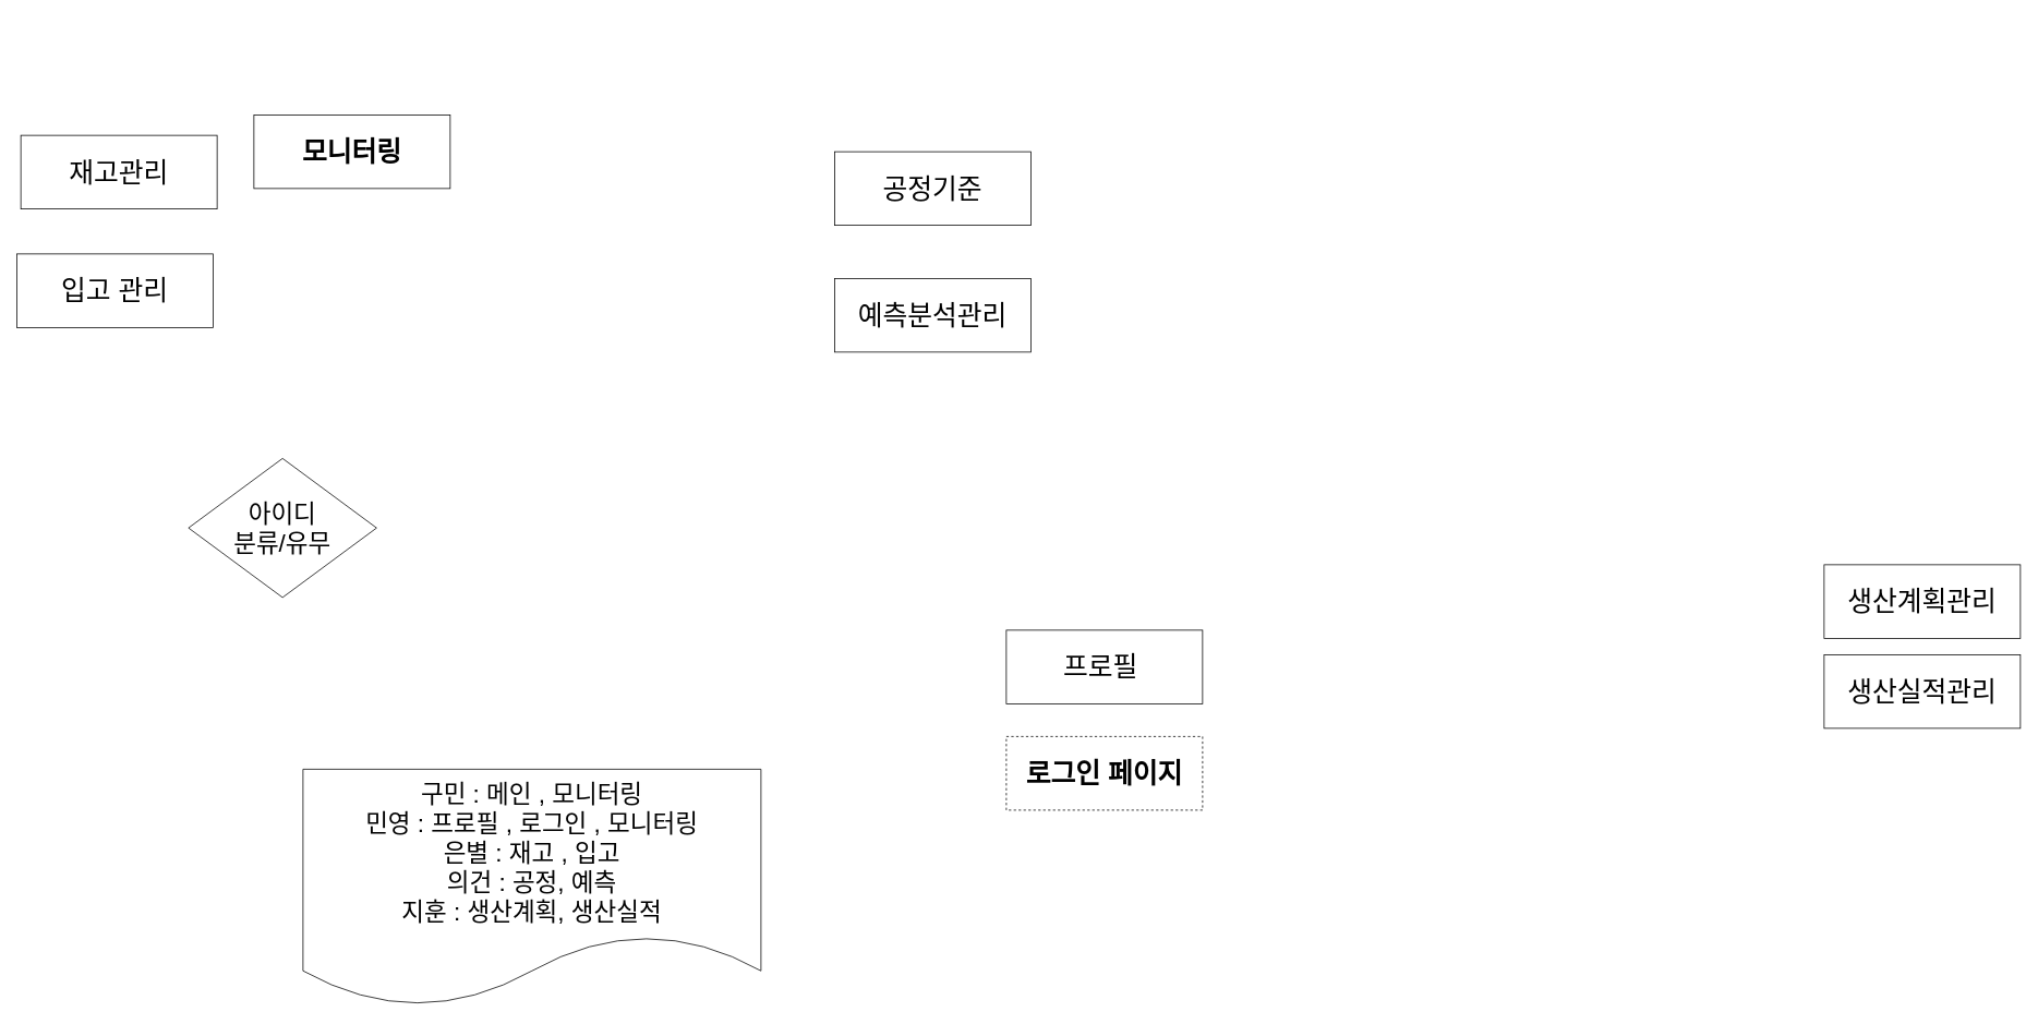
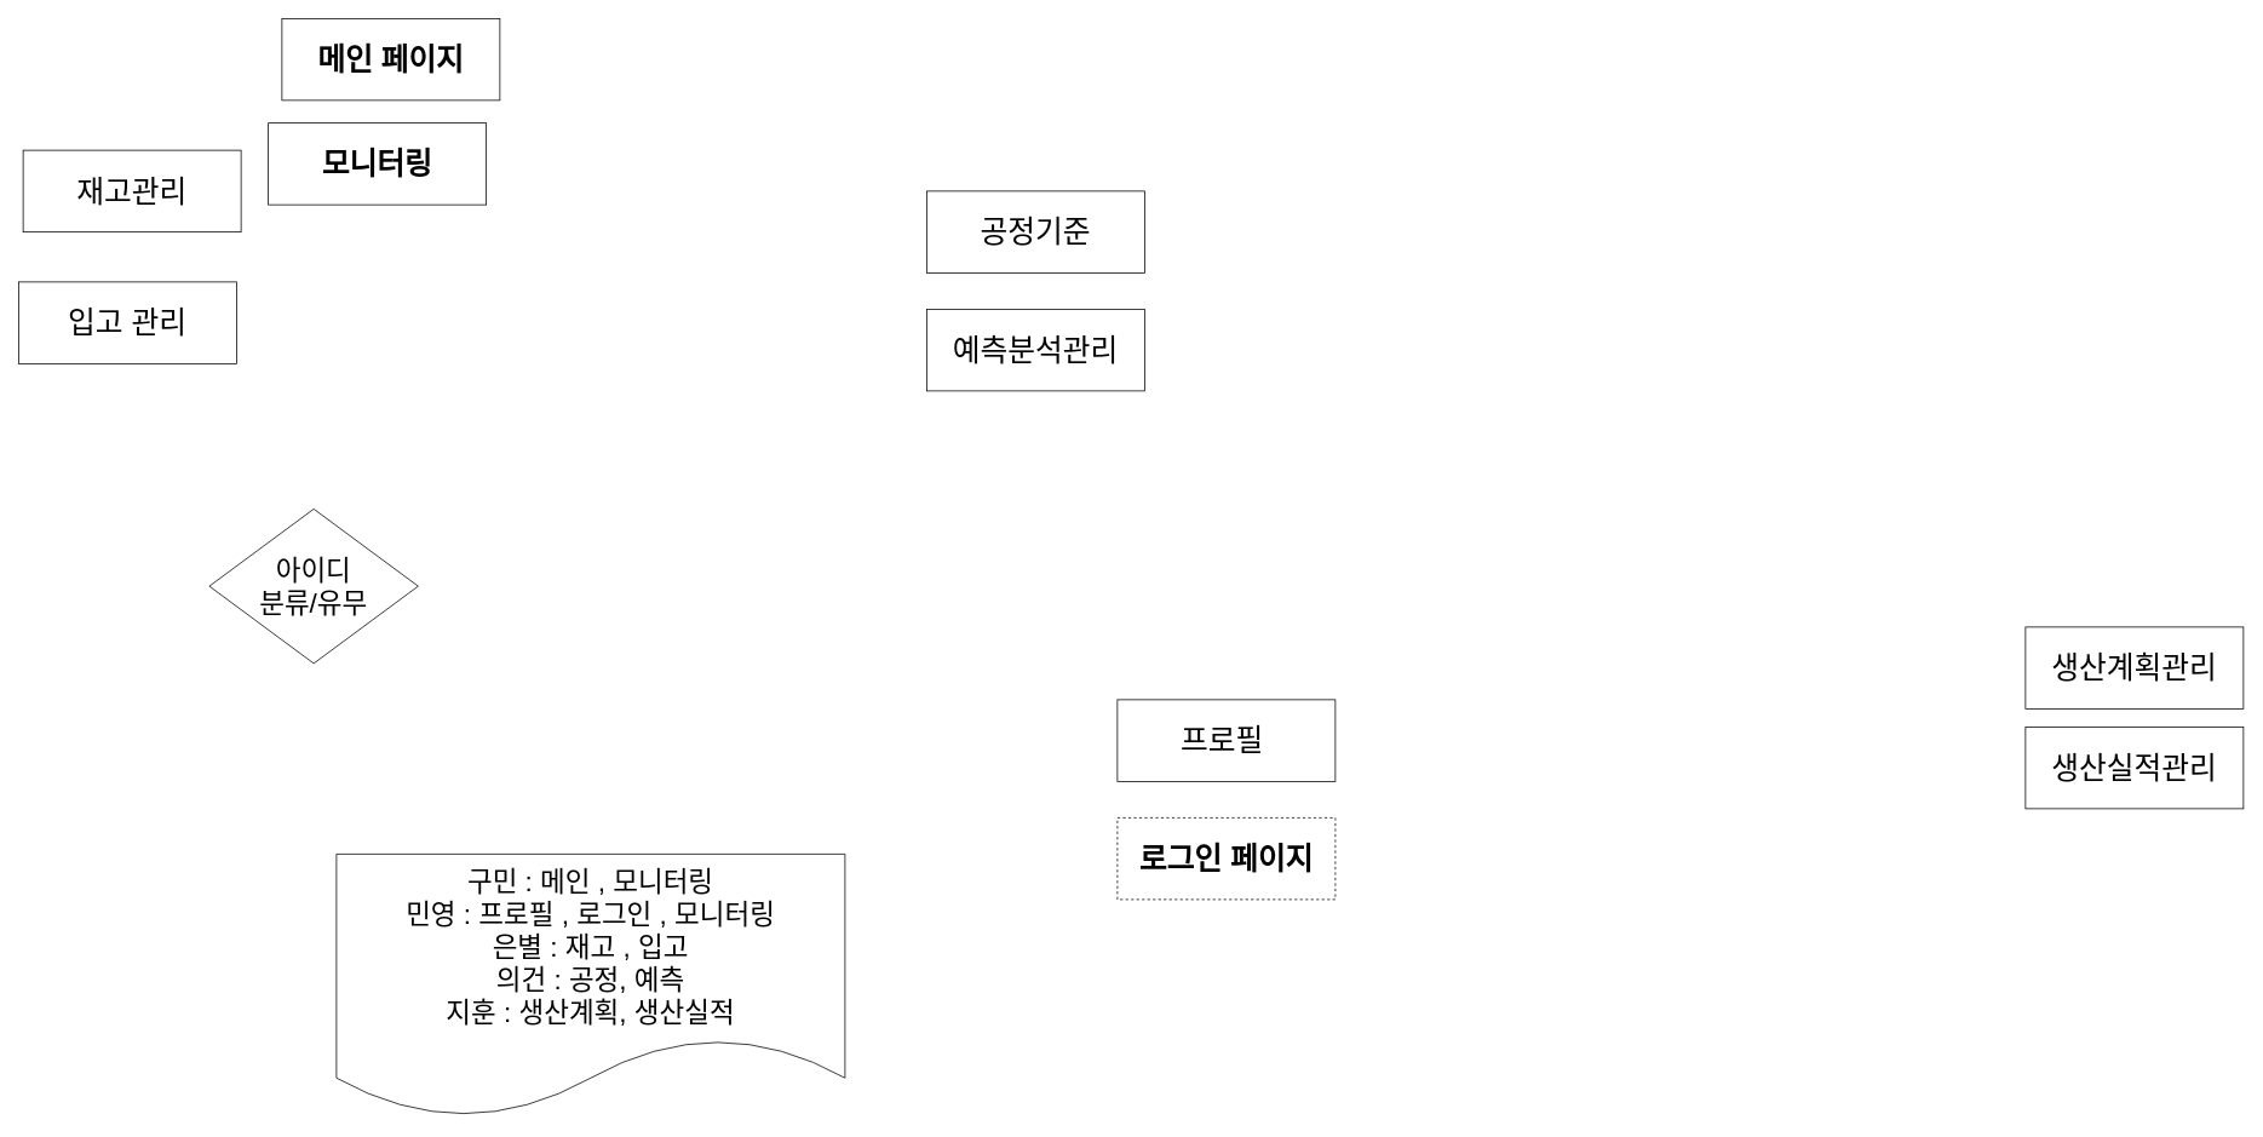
+ <mxCell id="2" value="&lt;font style=&quot;font-size: 33px;&quot;&gt;&lt;b style=&quot;font-size: 33px;&quot;&gt;메인 페이지&lt;/b&gt;&lt;/font&gt;" style="rounded=0;whiteSpace=wrap;html=1;fontSize=33;" parent="1" vertex="1"><mxGeometry y="20" width="240" height="90" as="geometry" x="310" /></mxCell>
- <mxCell id="10" value="&lt;b&gt;모니터링&lt;/b&gt;" style="rounded=0;whiteSpace=wrap;html=1;fontSize=33;" parent="1" vertex="1"><mxGeometry y="140" width="240" height="90" as="geometry" x="310" /></mxCell>
+ <mxCell id="10" value="&lt;b&gt;모니터링&lt;/b&gt;" style="rounded=0;whiteSpace=wrap;html=1;fontSize=33;" parent="1" vertex="1"><mxGeometry x="295" y="135" width="240" height="90" as="geometry" /></mxCell>
- <mxCell id="13" value="공정기준" style="rounded=0;whiteSpace=wrap;html=1;fontSize=33;" parent="1" vertex="1"><mxGeometry x="1020" y="185" width="240" height="90" as="geometry" /></mxCell>
+ <mxCell id="13" value="공정기준" style="rounded=0;whiteSpace=wrap;html=1;fontSize=33;" parent="1" vertex="1"><mxGeometry x="1020" y="210" width="240" height="90" as="geometry" /></mxCell>
